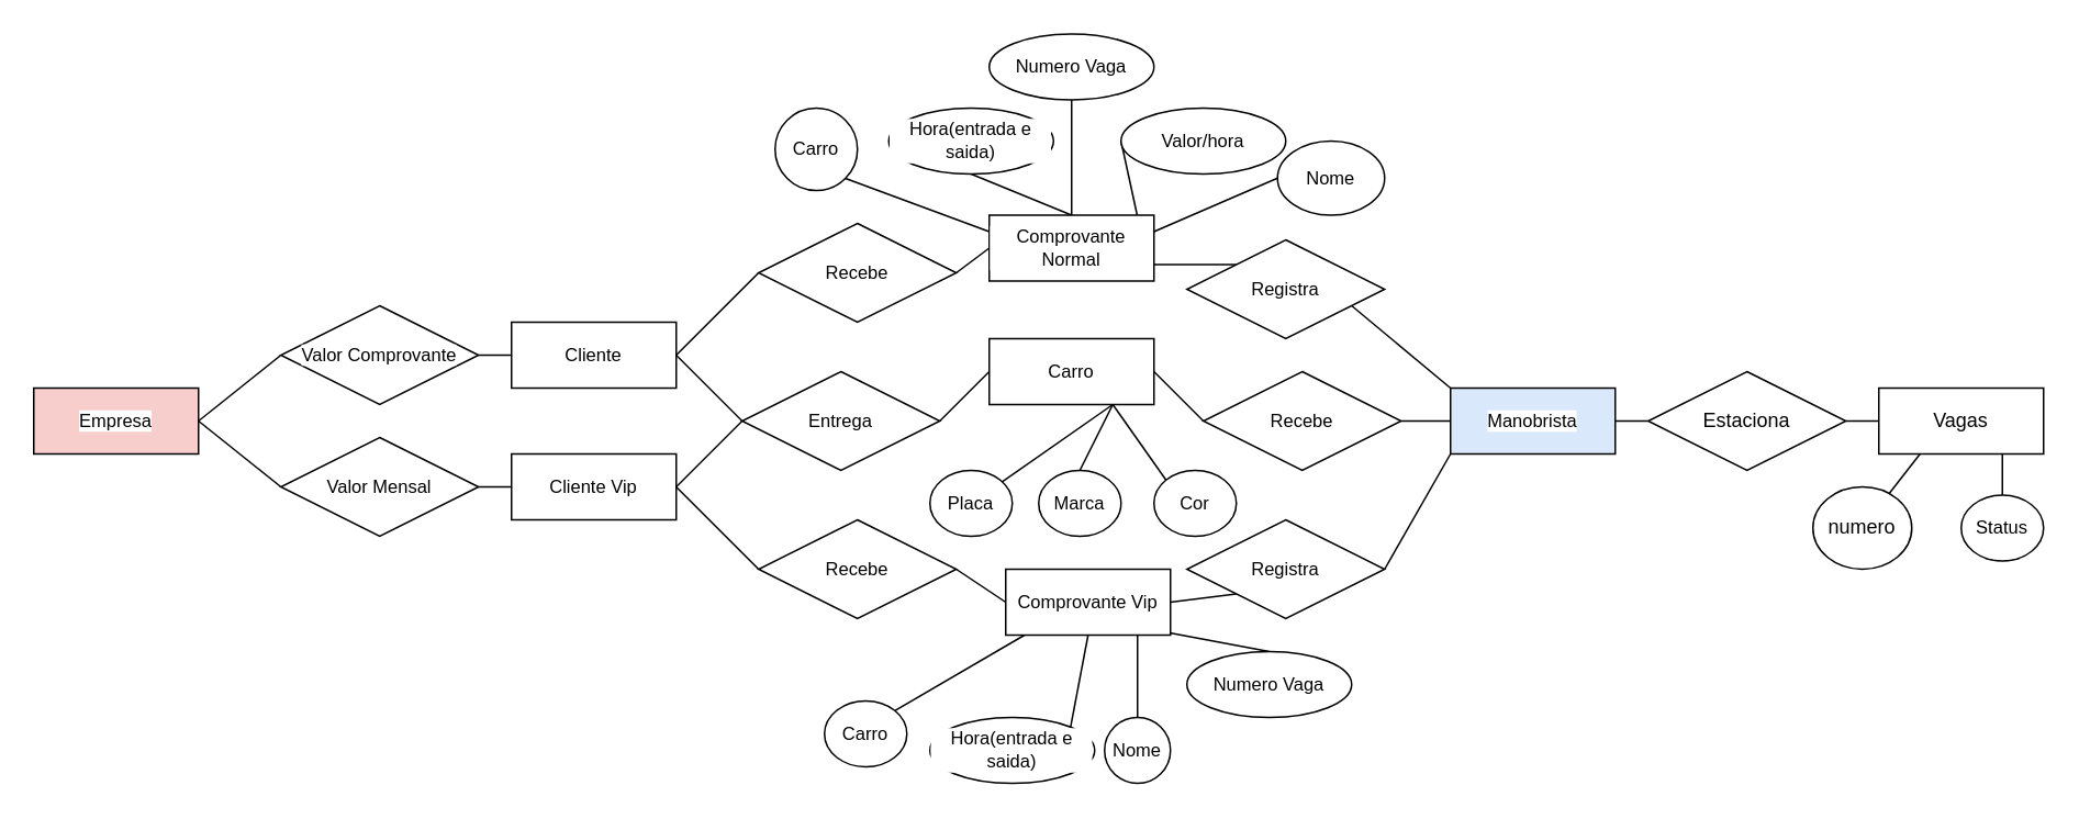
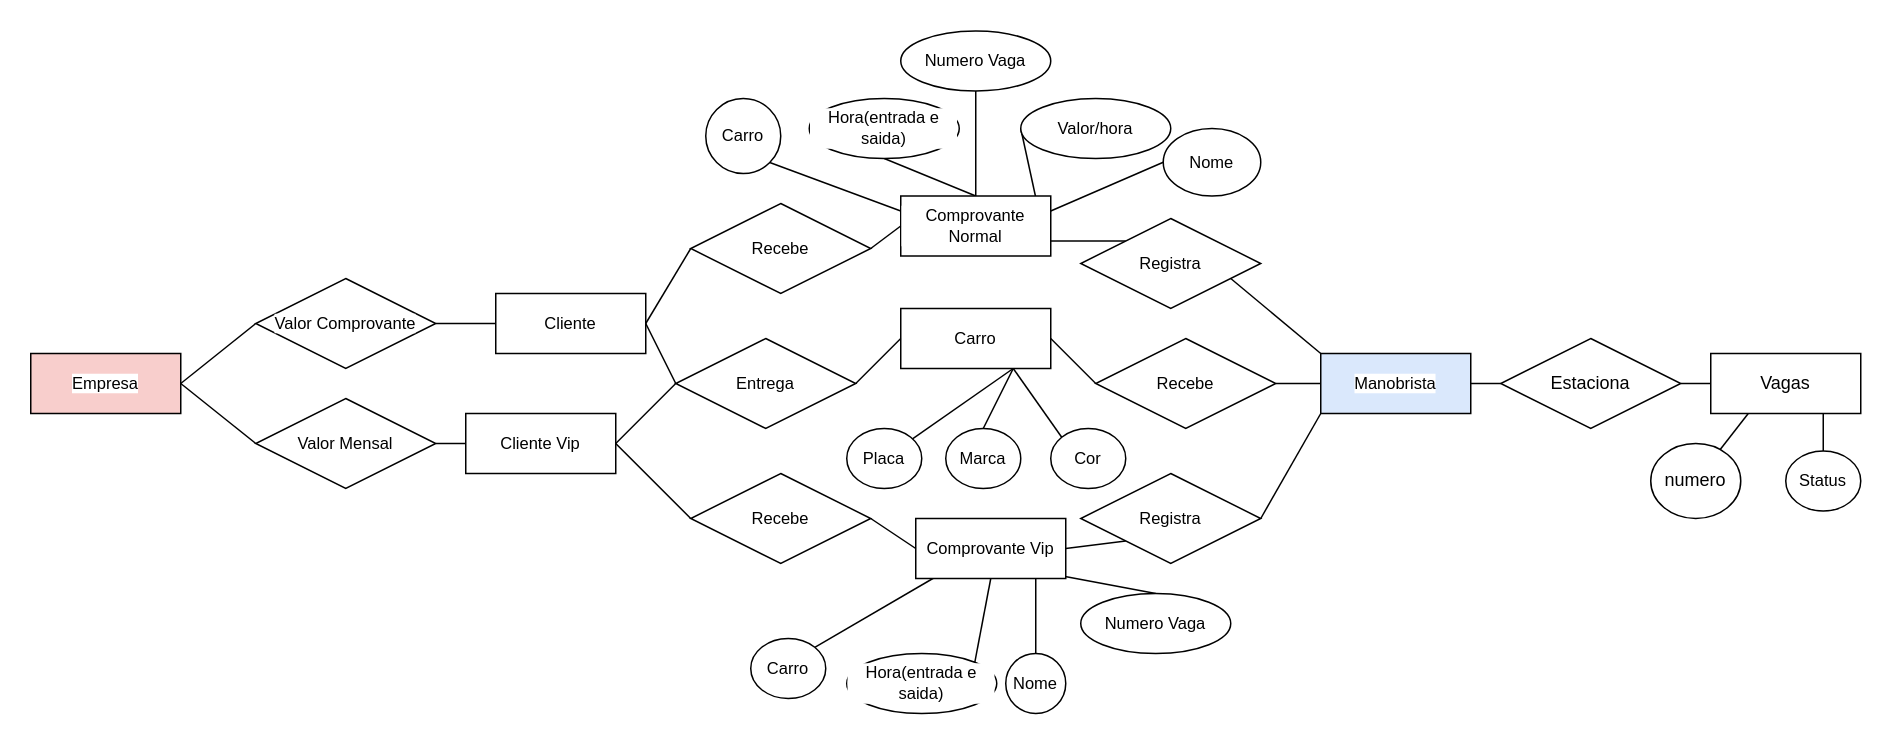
- <mxCell id="15" value="Cliente" style="whiteSpace=wrap;html=1;align=center;fontFamily=Helvetica;fontSize=11;fontColor=default;labelBackgroundColor=default;" parent="1" vertex="1"><mxGeometry x="310" y="195" width="100" height="40" as="geometry" /></mxCell>
+ <mxCell id="15" value="Cliente" style="whiteSpace=wrap;html=1;align=center;fontFamily=Helvetica;fontSize=11;fontColor=default;labelBackgroundColor=default;" parent="1" vertex="1"><mxGeometry x="330" y="195" width="100" height="40" as="geometry" /></mxCell>
